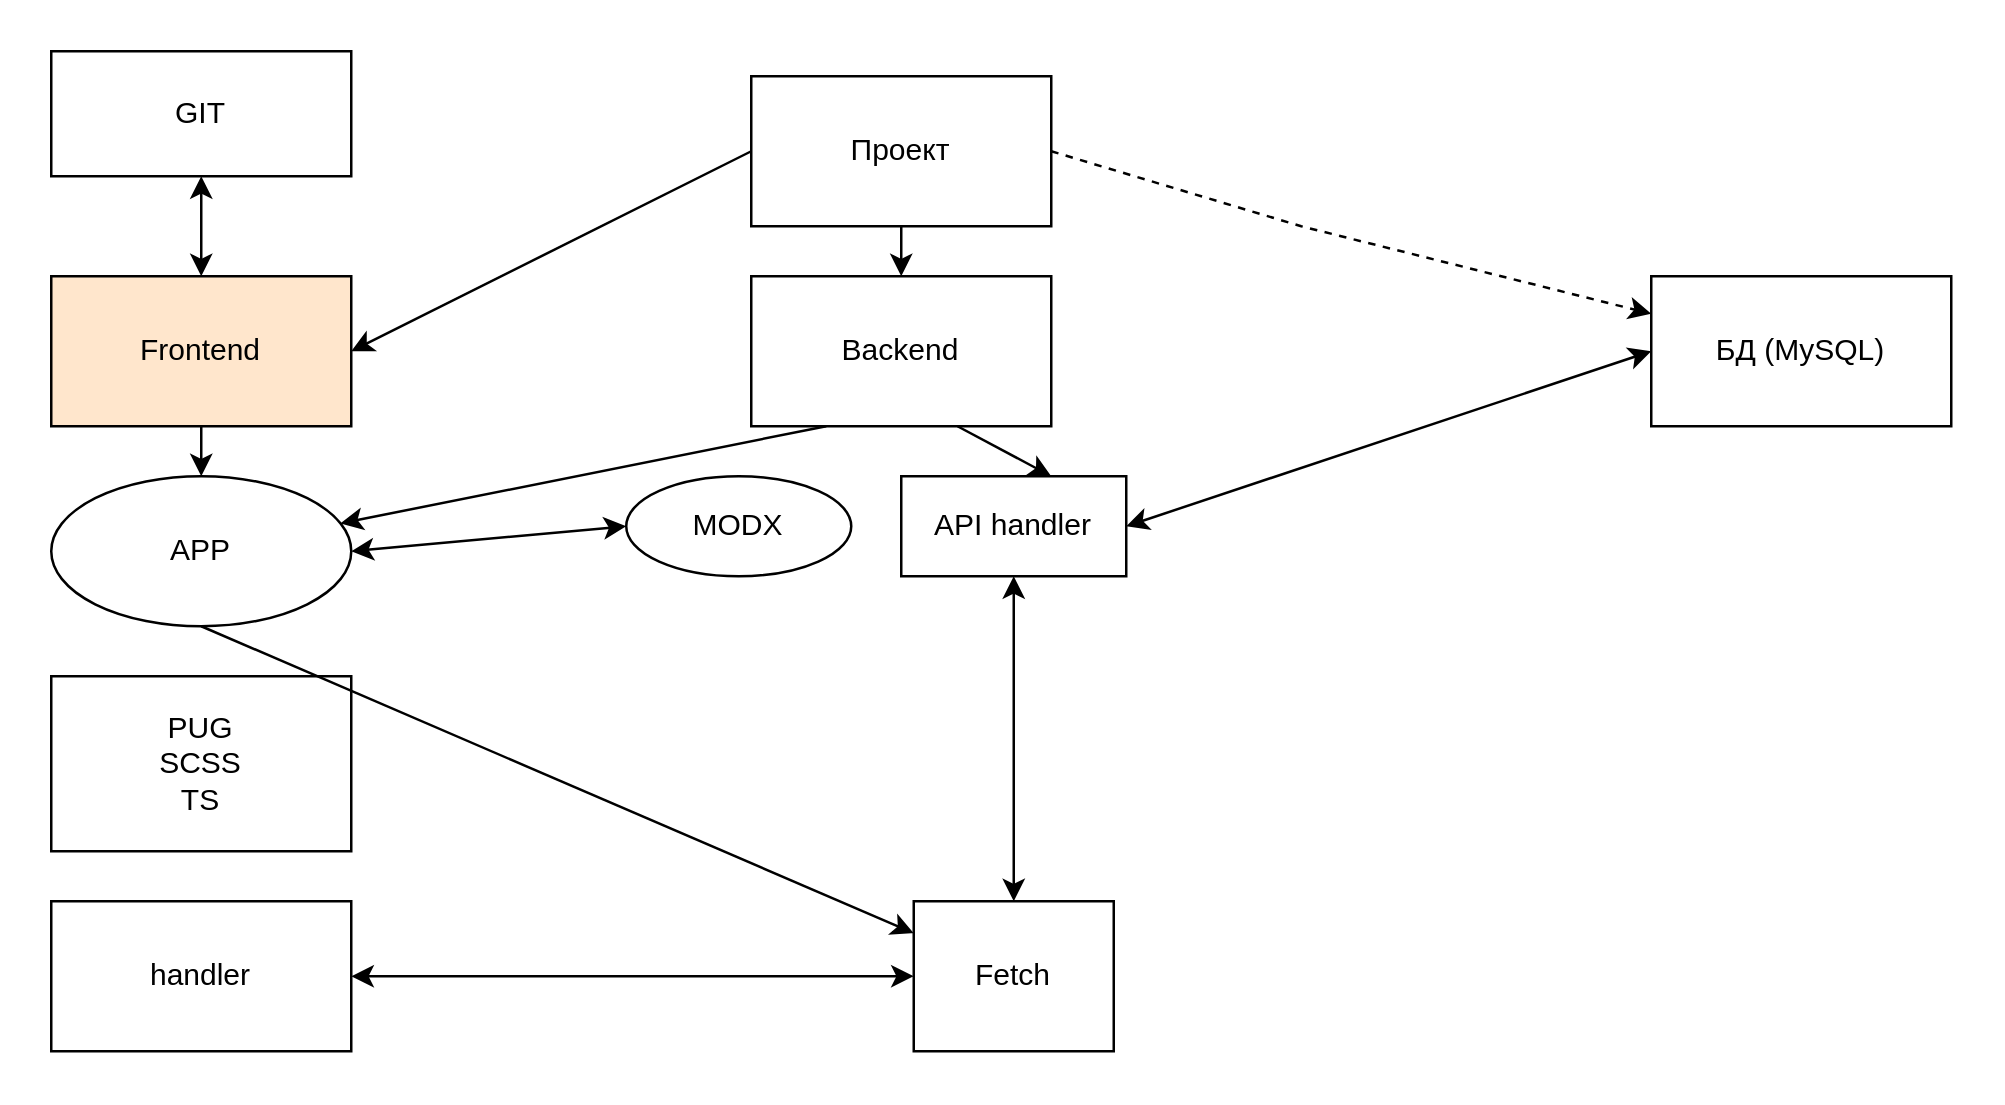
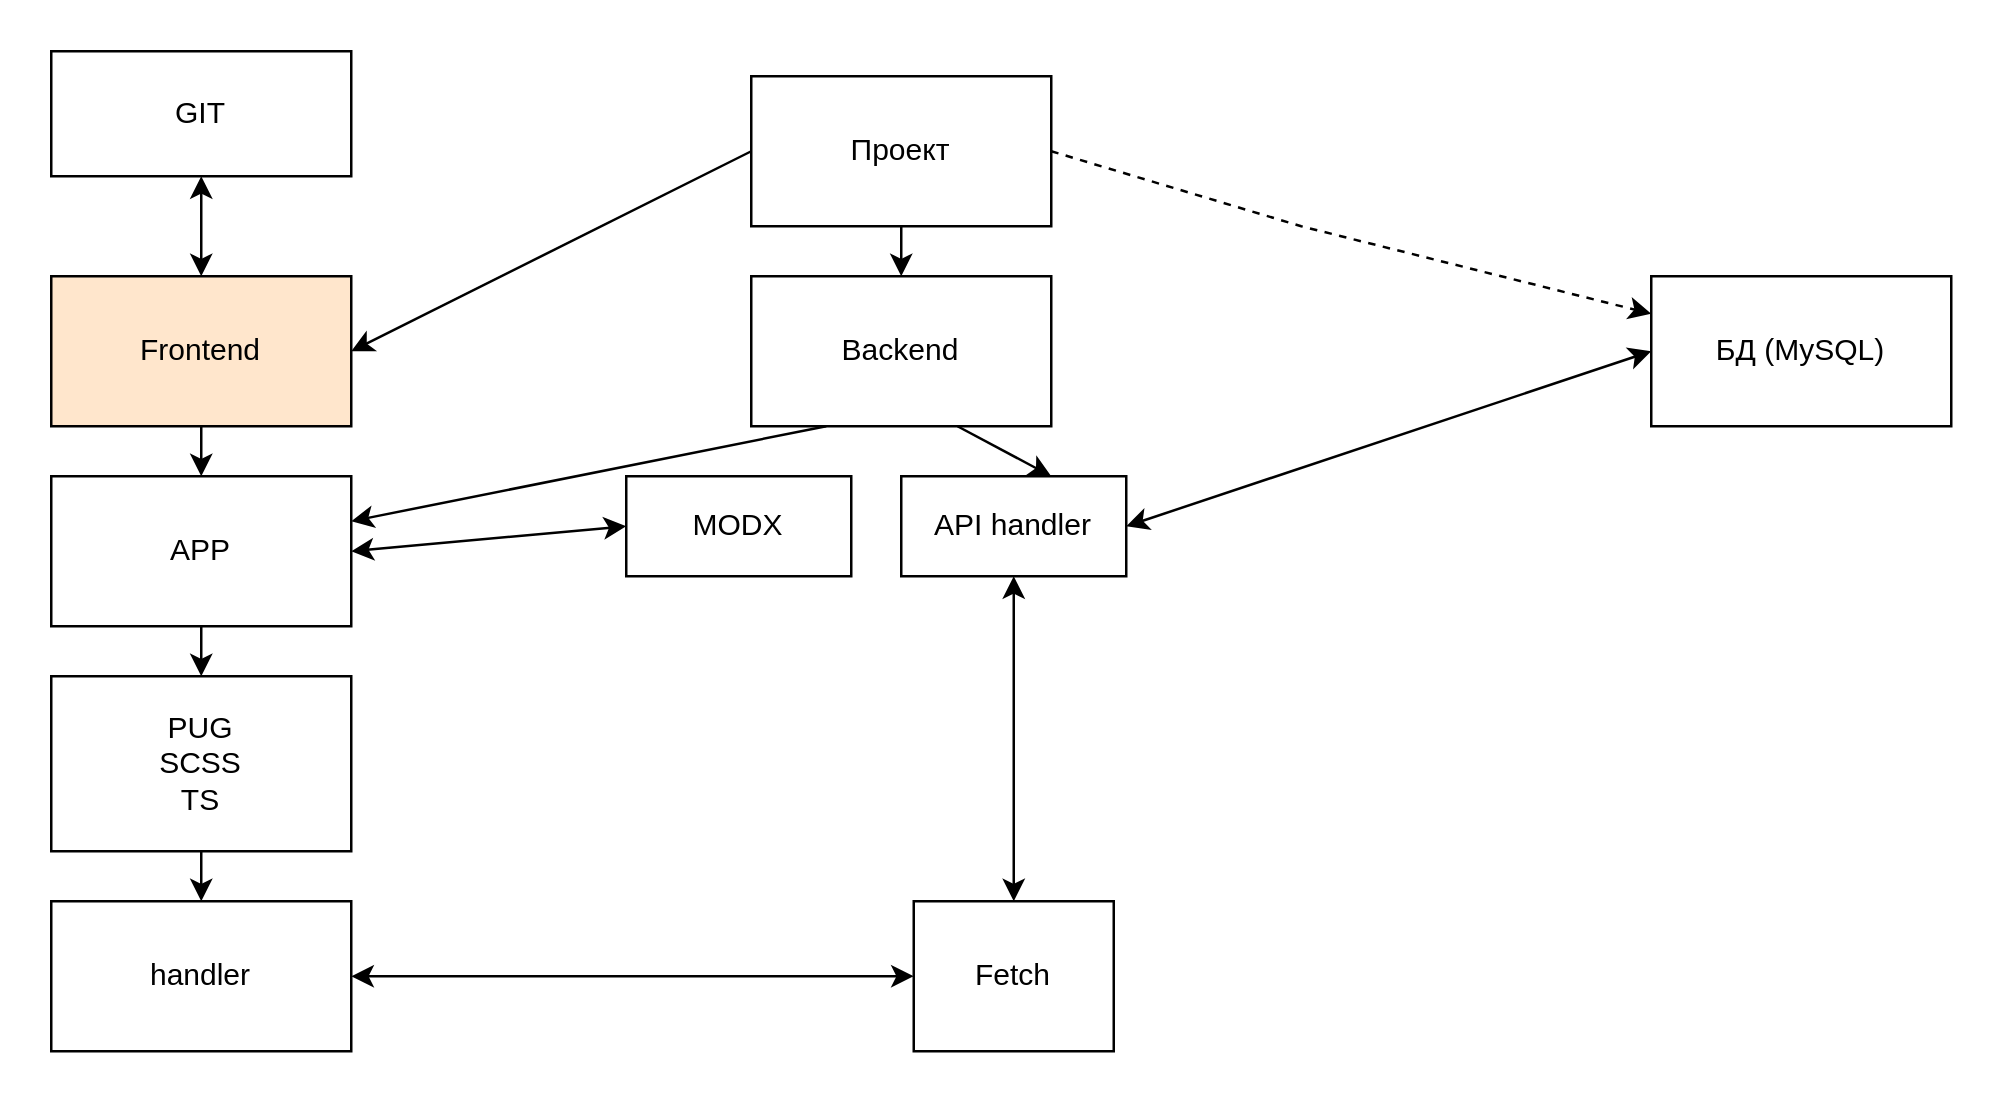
- <mxCell id="10" value="MODX" style="ellipse;whiteSpace=wrap;html=1;" vertex="1" parent="1"><mxGeometry x="250" y="190" width="90" height="40" as="geometry" /></mxCell>
+ <mxCell id="10" value="MODX" style="rounded=0;whiteSpace=wrap;html=1;" vertex="1" parent="1"><mxGeometry x="250" y="190" width="90" height="40" as="geometry" /></mxCell>
- <mxCell id="6" value="APP" style="ellipse;whiteSpace=wrap;html=1;" vertex="1" parent="1"><mxGeometry x="20" y="190" width="120" height="60" as="geometry" /></mxCell>
+ <mxCell id="6" value="APP" style="rounded=0;whiteSpace=wrap;html=1;" vertex="1" parent="1"><mxGeometry x="20" y="190" width="120" height="60" as="geometry" /></mxCell>
- <mxCell id="18" value="" style="endArrow=classic;html=1;rounded=0;exitX=0.5;exitY=1;exitDx=0;exitDy=0;" edge="1" parent="1" source="6" target="8"><mxGeometry width="50" height="50" relative="1" as="geometry"><mxPoint x="60" y="300" as="sourcePoint" /><mxPoint x="110" y="250" as="targetPoint" /></mxGeometry></mxCell>
+ <mxCell id="18" value="" style="endArrow=classic;html=1;rounded=0;exitX=0.5;exitY=1;exitDx=0;exitDy=0;entryX=0.5;entryY=0;entryDx=0;entryDy=0;" edge="1" parent="1" source="6" target="7"><mxGeometry width="50" height="50" relative="1" as="geometry"><mxPoint x="60" y="300" as="sourcePoint" /><mxPoint x="110" y="250" as="targetPoint" /></mxGeometry></mxCell>
+ <mxCell id="21" value="" style="endArrow=classic;html=1;rounded=0;entryX=0.5;entryY=0;entryDx=0;entryDy=0;exitX=0.5;exitY=1;exitDx=0;exitDy=0;" edge="1" parent="1" source="7" target="20"><mxGeometry width="50" height="50" relative="1" as="geometry"><mxPoint x="200" y="400" as="sourcePoint" /><mxPoint x="250" y="350" as="targetPoint" /></mxGeometry></mxCell>
